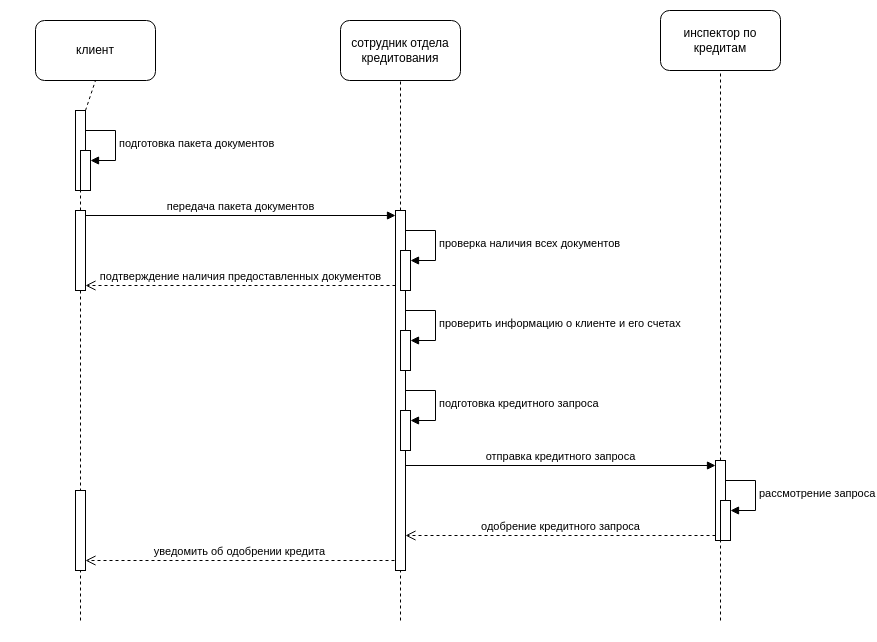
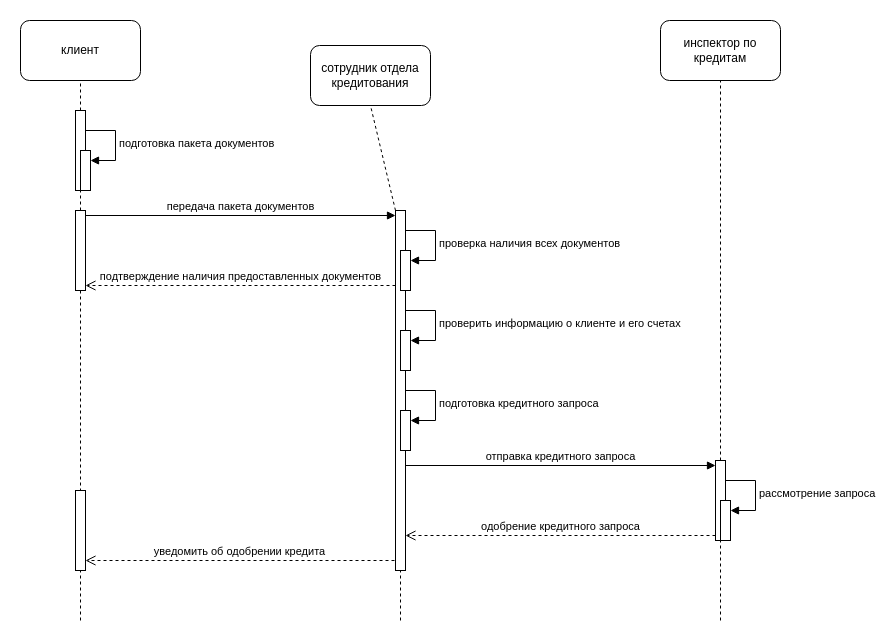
- <mxCell id="4" value="инспектор по кредитам" style="rounded=1;whiteSpace=wrap;html=1;" vertex="1" parent="1"><mxGeometry x="660" y="10" width="120" height="60" as="geometry" /></mxCell>
+ <mxCell id="4" value="инспектор по кредитам" style="rounded=1;whiteSpace=wrap;html=1;" vertex="1" parent="1"><mxGeometry x="660" y="20" width="120" height="60" as="geometry" /></mxCell>
- <mxCell id="2" value="клиент" style="rounded=1;whiteSpace=wrap;html=1;" vertex="1" parent="1"><mxGeometry x="35" y="20" width="120" height="60" as="geometry" /></mxCell>
+ <mxCell id="2" value="клиент" style="rounded=1;whiteSpace=wrap;html=1;" vertex="1" parent="1"><mxGeometry x="20" y="20" width="120" height="60" as="geometry" /></mxCell>
- <mxCell id="3" value="сотрудник отдела кредитования" style="rounded=1;whiteSpace=wrap;html=1;" vertex="1" parent="1"><mxGeometry x="340" y="20" width="120" height="60" as="geometry" /></mxCell>
+ <mxCell id="3" value="сотрудник отдела кредитования" style="rounded=1;whiteSpace=wrap;html=1;" vertex="1" parent="1"><mxGeometry x="310" y="45" width="120" height="60" as="geometry" /></mxCell>
